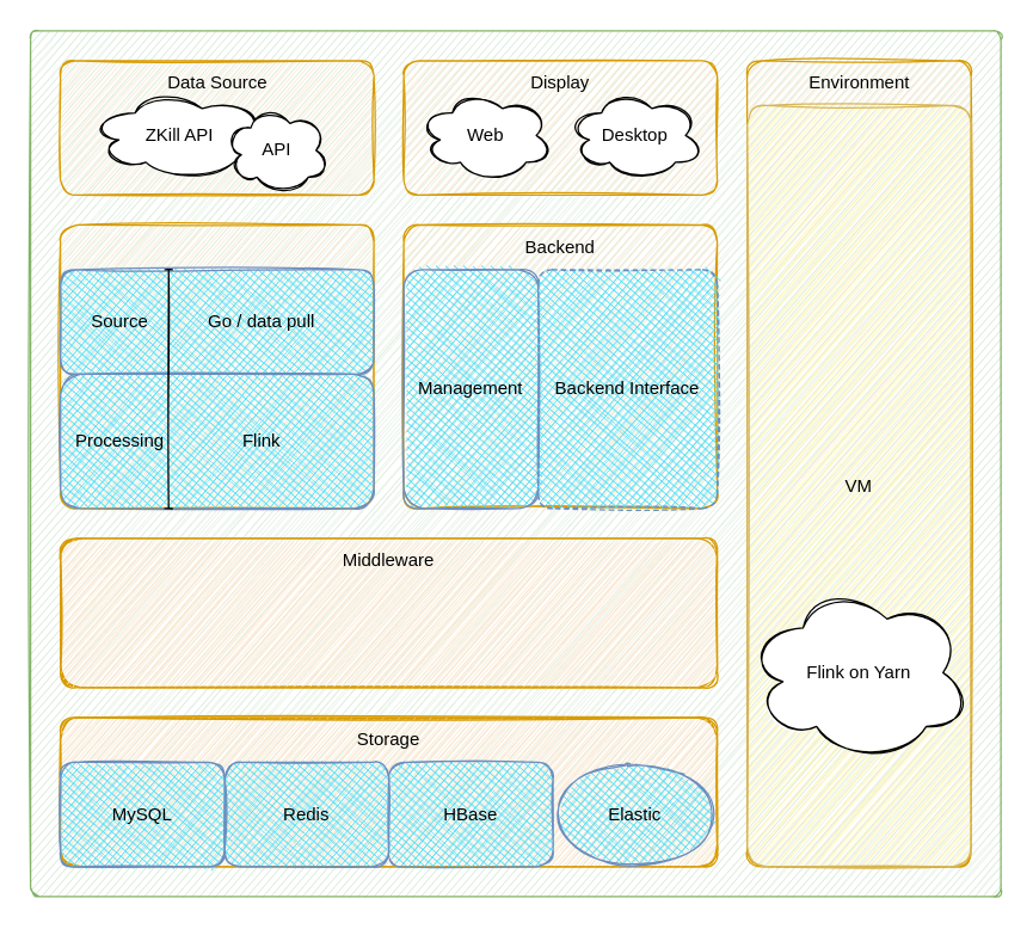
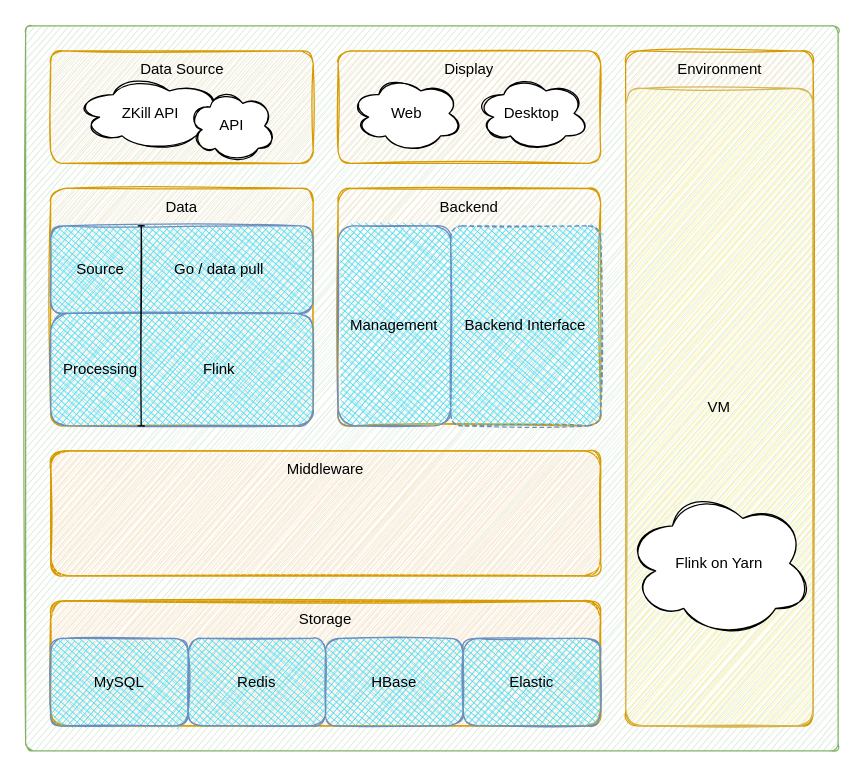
+ <mxCell id="21" value="Data" style="text;html=1;strokeColor=none;fillColor=none;align=center;verticalAlign=middle;whiteSpace=wrap;rounded=0;shadow=0;glass=0;sketch=1;" vertex="1" parent="1"><mxGeometry x="115" y="150" width="60" height="30" as="geometry" /></mxCell>
- <mxCell id="6" value="Elastic" style="ellipse;whiteSpace=wrap;html=1;shadow=0;glass=0;sketch=1;arcSize=16;fillColor=#44DDFC;strokeColor=#6c8ebf;fillStyle=cross-hatch;" vertex="1" parent="3"><mxGeometry x="330" y="30" width="110" height="70" as="geometry" /></mxCell>
+ <mxCell id="6" value="Elastic" style="rounded=1;whiteSpace=wrap;html=1;shadow=0;glass=0;sketch=1;arcSize=16;fillColor=#44DDFC;strokeColor=#6c8ebf;fillStyle=cross-hatch;" vertex="1" parent="3"><mxGeometry x="330" y="30" width="110" height="70" as="geometry" /></mxCell>
